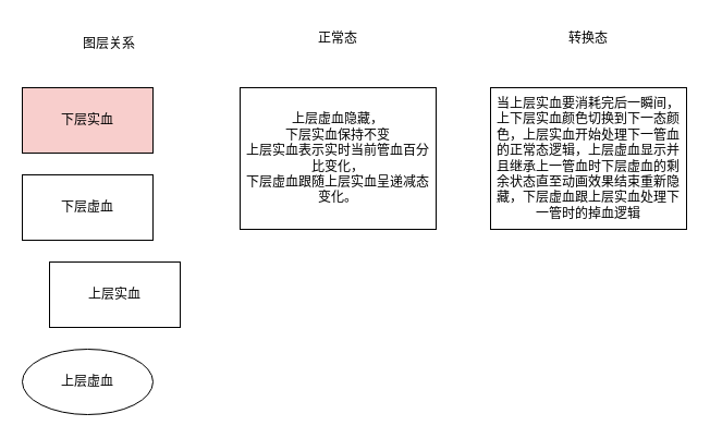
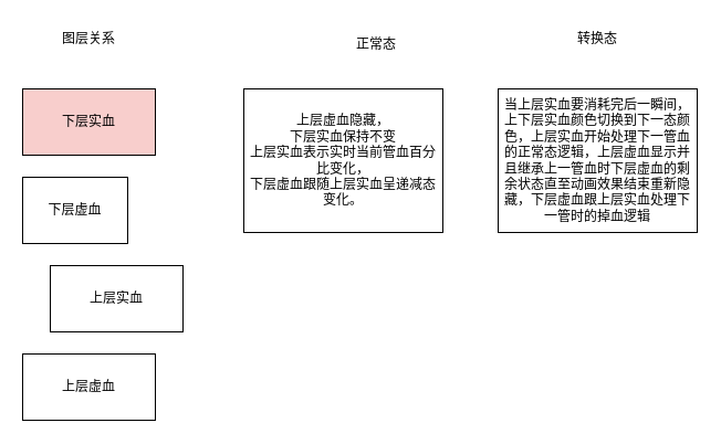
- <mxCell id="7" value="正常态" style="text;html=1;strokeColor=none;fillColor=none;align=center;verticalAlign=middle;whiteSpace=wrap;rounded=0;" vertex="1" parent="1"><mxGeometry x="280" y="20" width="60" height="30" as="geometry" /></mxCell>
+ <mxCell id="7" value="正常态" style="text;html=1;strokeColor=none;fillColor=none;align=center;verticalAlign=middle;whiteSpace=wrap;rounded=0;" vertex="1" parent="1"><mxGeometry x="310" y="25" width="60" height="30" as="geometry" /></mxCell>
- <mxCell id="6" value="图层关系" style="text;html=1;strokeColor=none;fillColor=none;align=center;verticalAlign=middle;whiteSpace=wrap;rounded=0;" vertex="1" parent="1"><mxGeometry x="70" y="25" width="60" height="30" as="geometry" /></mxCell>
+ <mxCell id="6" value="图层关系" style="text;html=1;strokeColor=none;fillColor=none;align=center;verticalAlign=middle;whiteSpace=wrap;rounded=0;" vertex="1" parent="1"><mxGeometry x="50" y="20" width="60" height="30" as="geometry" /></mxCell>
- <mxCell id="3" value="下层虚血" style="rounded=0;whiteSpace=wrap;html=1;" vertex="1" parent="1"><mxGeometry x="20" y="160" width="120" height="60" as="geometry" /></mxCell>
+ <mxCell id="3" value="下层虚血" style="rounded=0;whiteSpace=wrap;html=1;" vertex="1" parent="1"><mxGeometry x="20" y="160" width="95" height="60" as="geometry" /></mxCell>
- <mxCell id="5" value="上层虚血" style="ellipse;whiteSpace=wrap;html=1;" vertex="1" parent="1"><mxGeometry x="20" y="320" width="120" height="60" as="geometry" /></mxCell>
+ <mxCell id="5" value="上层虚血" style="rounded=0;whiteSpace=wrap;html=1;" vertex="1" parent="1"><mxGeometry x="20" y="320" width="120" height="60" as="geometry" /></mxCell>
